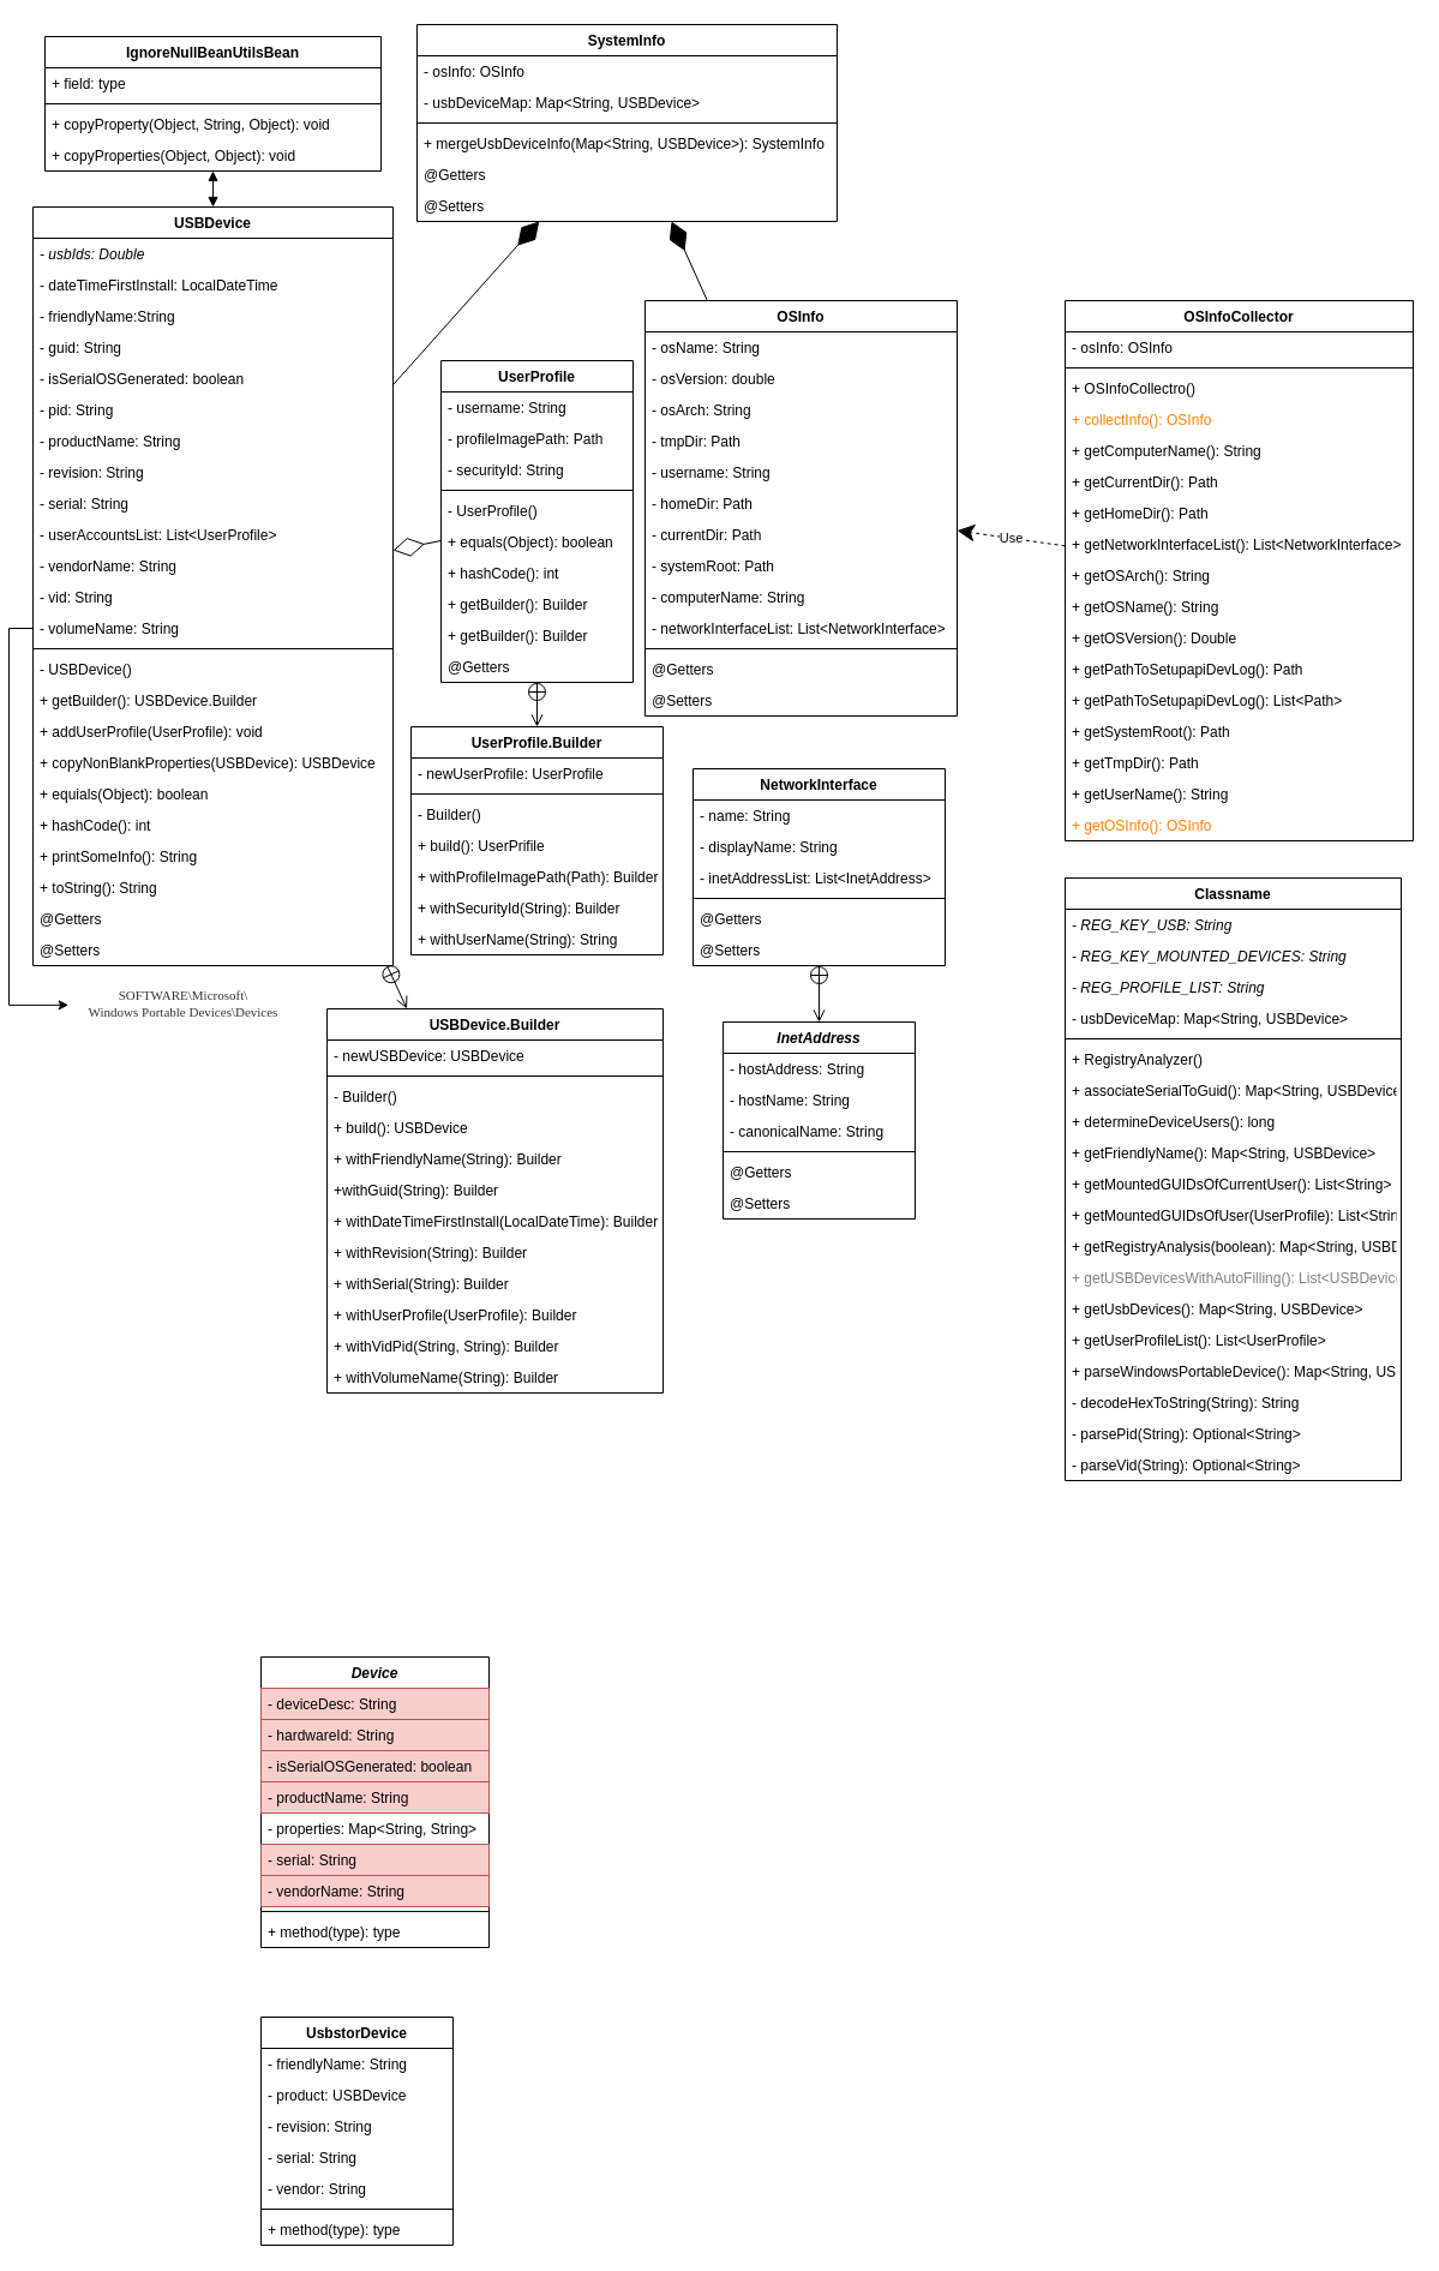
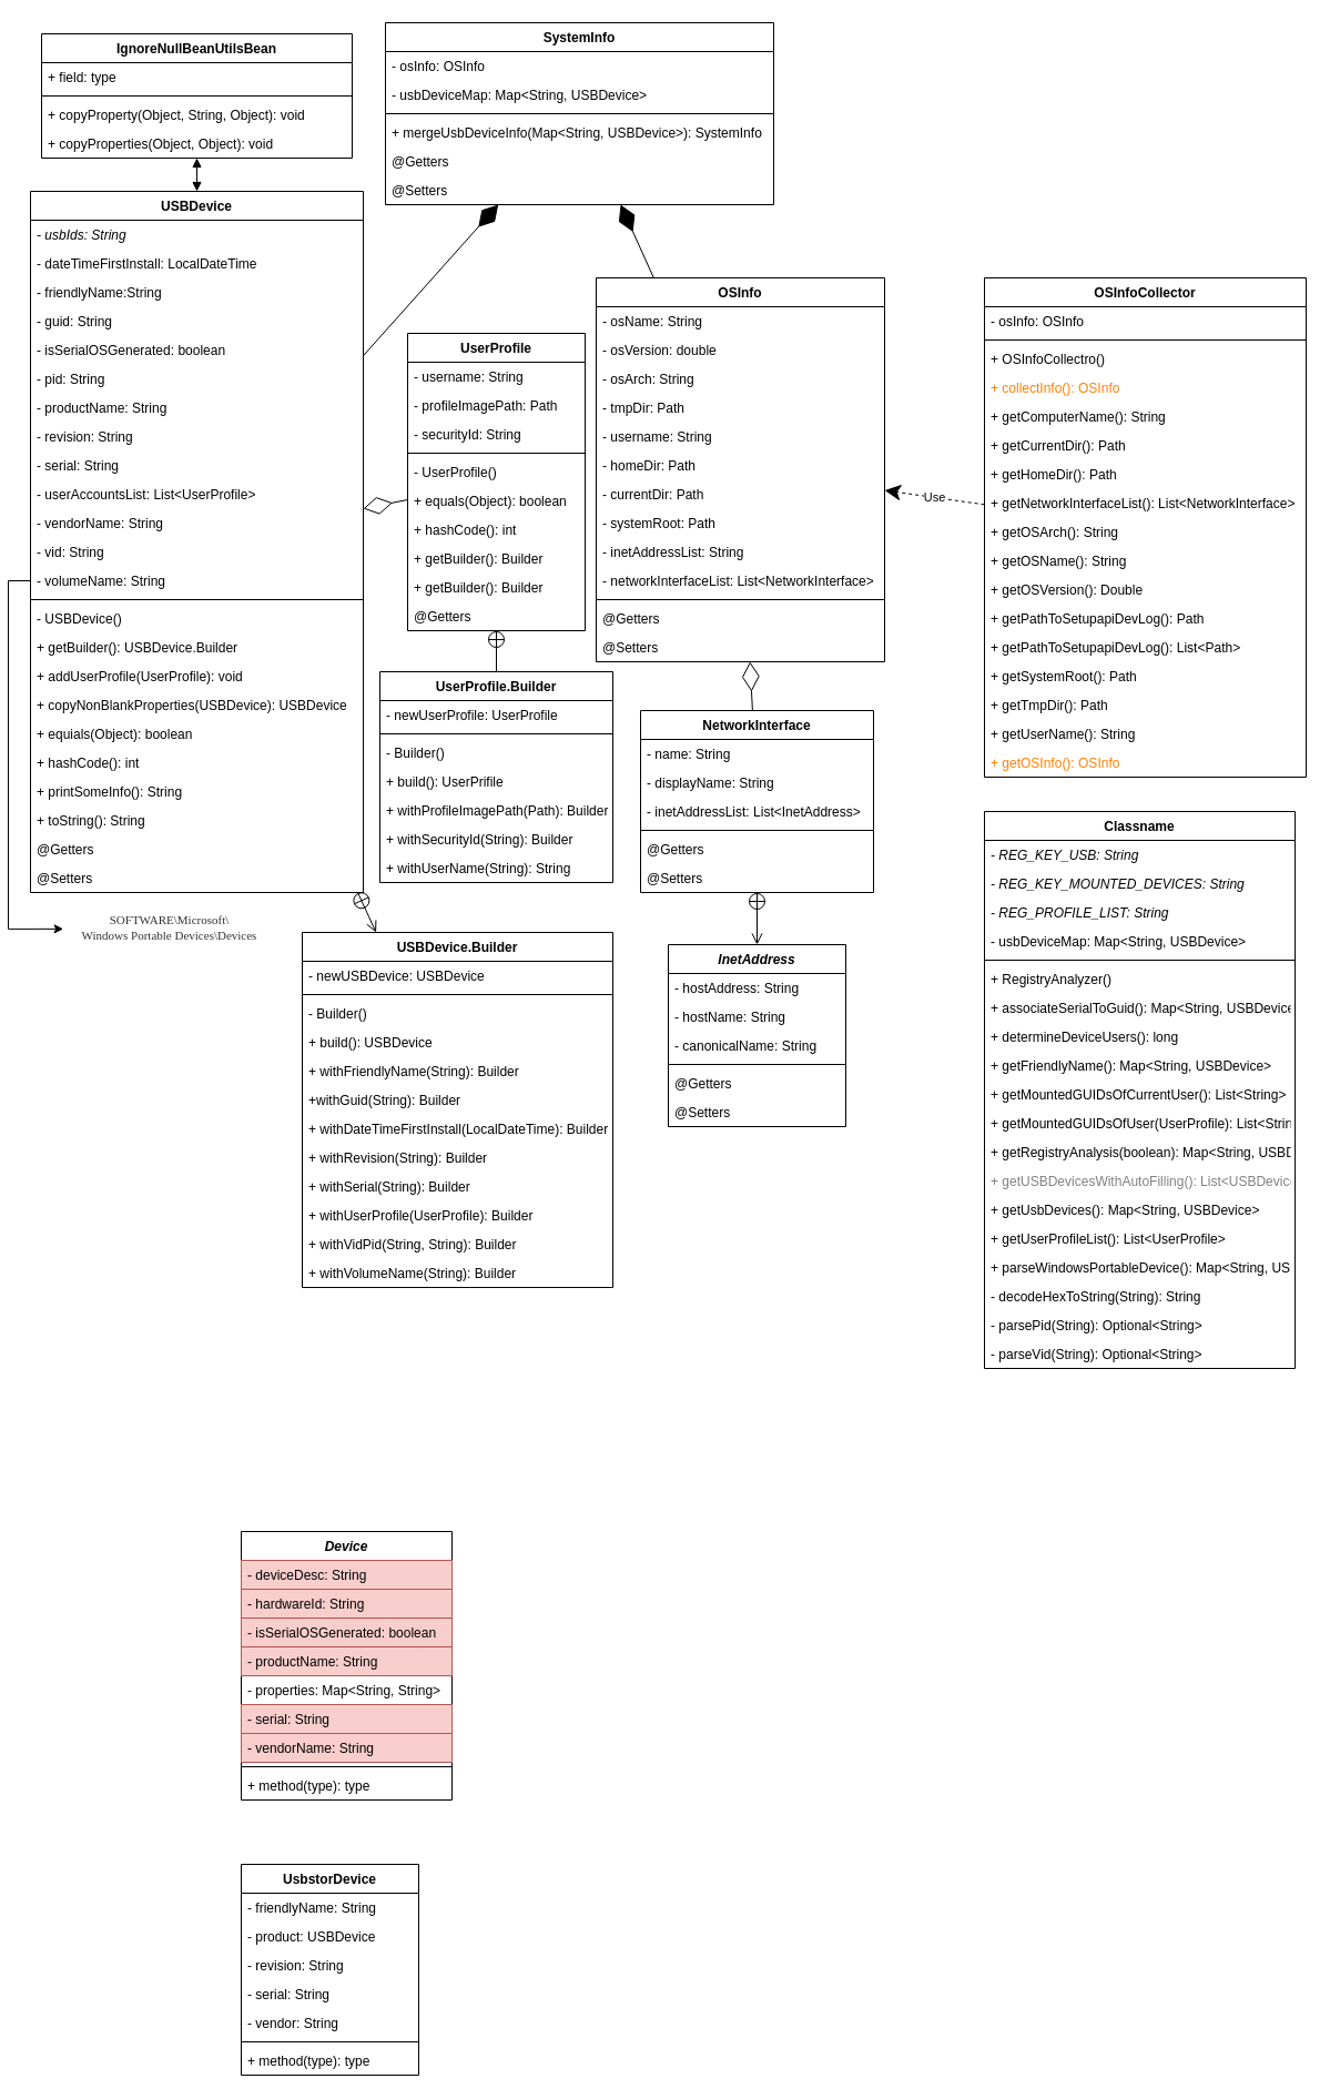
- <mxCell id="28" value="- usbIds: Double" style="text;strokeColor=none;fillColor=none;align=left;verticalAlign=top;spacingLeft=4;spacingRight=4;overflow=hidden;rotatable=0;points=[[0,0.5],[1,0.5]];portConstraint=eastwest;fontStyle=2" parent="27" vertex="1"><mxGeometry y="26" width="300" height="26" as="geometry" /></mxCell>
+ <mxCell id="28" value="- usbIds: String" style="text;strokeColor=none;fillColor=none;align=left;verticalAlign=top;spacingLeft=4;spacingRight=4;overflow=hidden;rotatable=0;points=[[0,0.5],[1,0.5]];portConstraint=eastwest;fontStyle=2" parent="27" vertex="1"><mxGeometry y="26" width="300" height="26" as="geometry" /></mxCell>
- <mxCell id="103" value="- computerName: String" style="text;strokeColor=none;fillColor=none;align=left;verticalAlign=top;spacingLeft=4;spacingRight=4;overflow=hidden;rotatable=0;points=[[0,0.5],[1,0.5]];portConstraint=eastwest;fontColor=default;" parent="94" vertex="1"><mxGeometry y="234" width="260" height="26" as="geometry" /></mxCell>
+ <mxCell id="103" value="- inetAddressList: String" style="text;strokeColor=none;fillColor=none;align=left;verticalAlign=top;spacingLeft=4;spacingRight=4;overflow=hidden;rotatable=0;points=[[0,0.5],[1,0.5]];portConstraint=eastwest;fontColor=default;" parent="94" vertex="1"><mxGeometry y="234" width="260" height="26" as="geometry" /></mxCell>
- <mxCell id="85" value="" style="endArrow=open;startArrow=circlePlus;endFill=0;startFill=0;endSize=8;html=1;rounded=0;" parent="1" source="66" target="77" edge="1"><mxGeometry width="160" relative="1" as="geometry"><mxPoint x="720" y="278" as="sourcePoint" /><mxPoint x="880" y="278" as="targetPoint" /></mxGeometry></mxCell>
+ <mxCell id="85" value="" style="endArrow=none;startArrow=circlePlus;endFill=0;startFill=0;endSize=8;html=1;rounded=0;" parent="1" source="66" target="77" edge="1"><mxGeometry width="160" relative="1" as="geometry"><mxPoint x="720" y="278" as="sourcePoint" /><mxPoint x="880" y="278" as="targetPoint" /></mxGeometry></mxCell>
+ <mxCell id="116" value="" style="endArrow=diamondThin;endFill=0;endSize=24;html=1;rounded=0;fontColor=default;strokeColor=default;" parent="1" source="109" target="94" edge="1"><mxGeometry width="160" relative="1" as="geometry"><mxPoint x="1740" y="781" as="sourcePoint" /><mxPoint x="1730" y="801" as="targetPoint" /></mxGeometry></mxCell>
